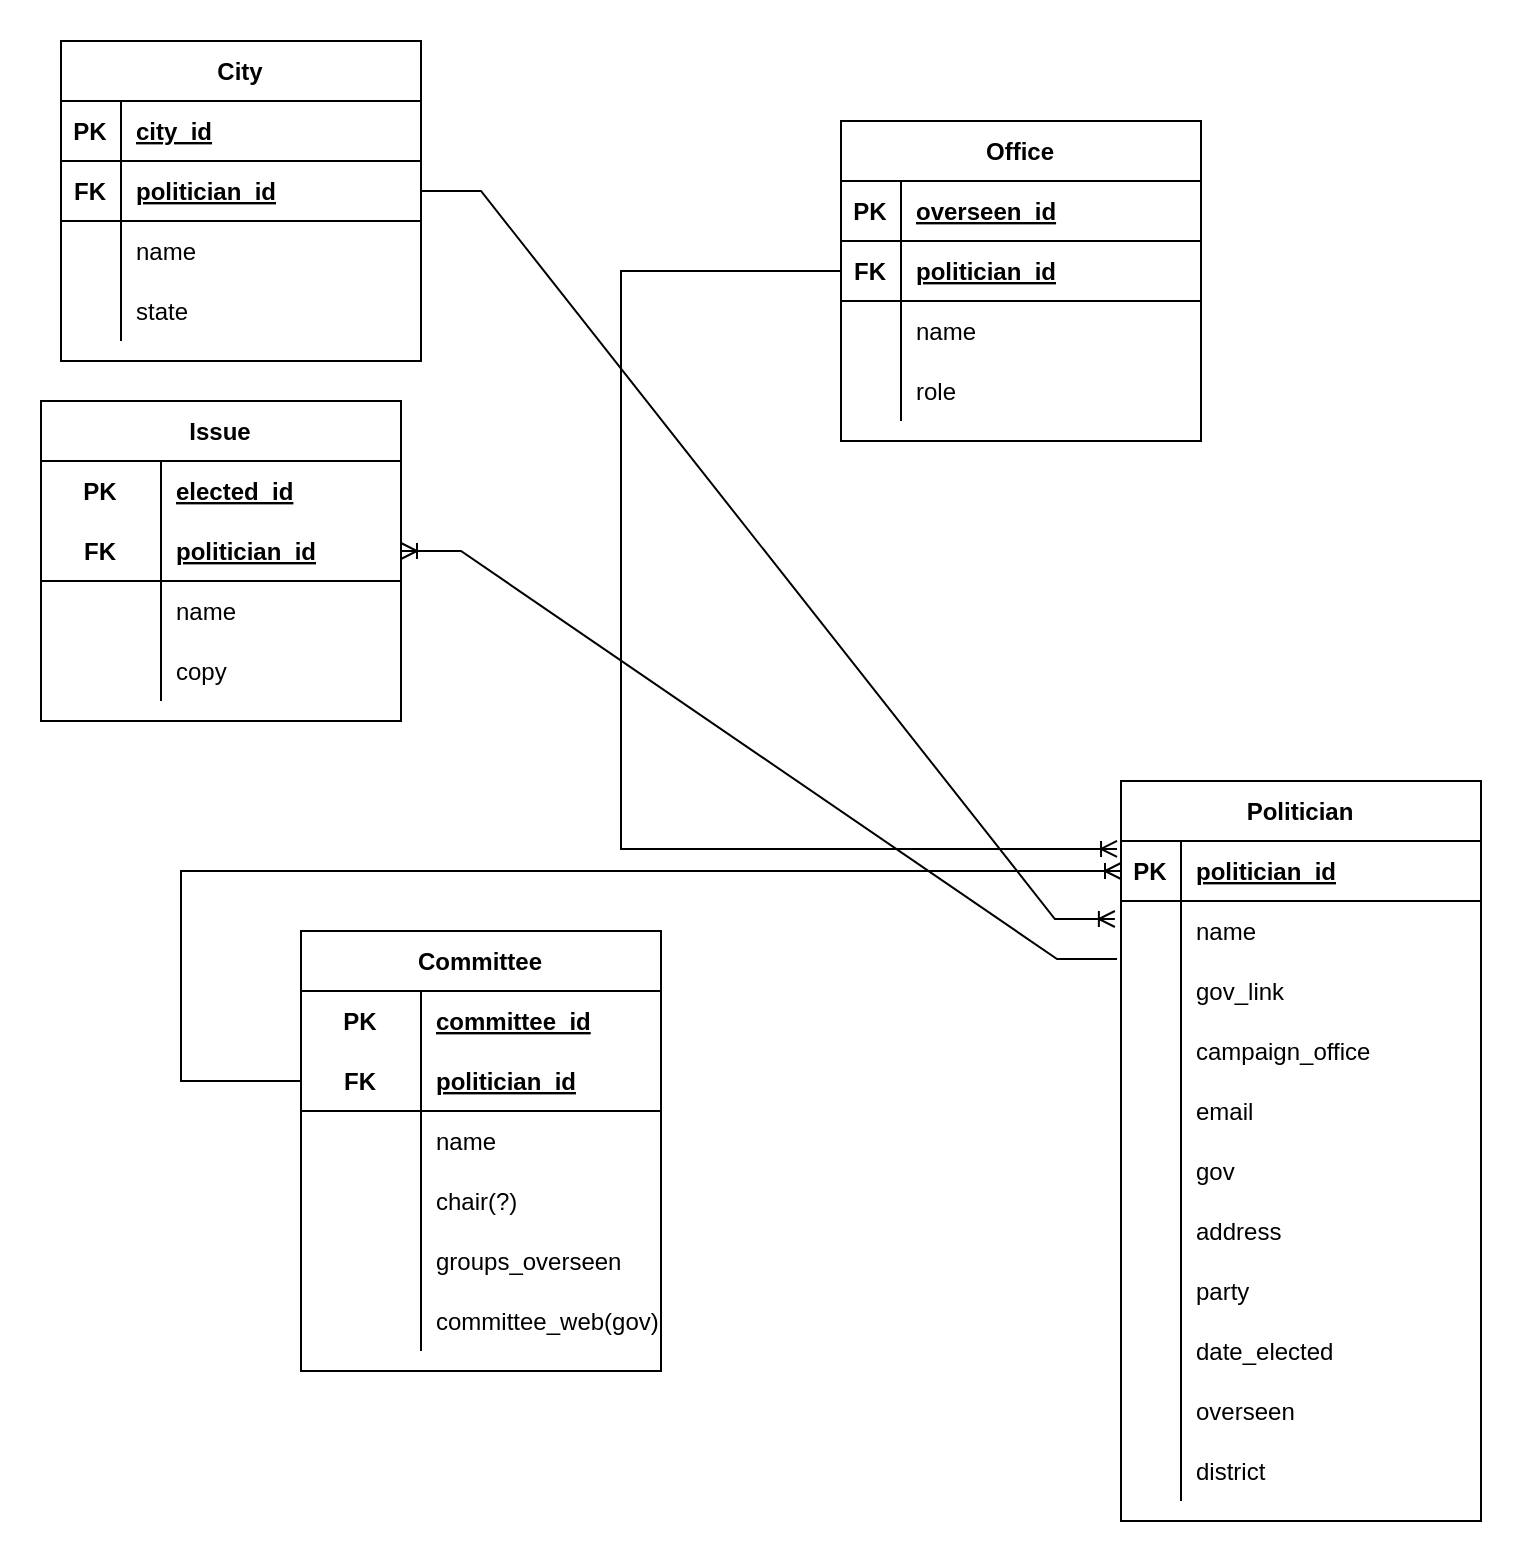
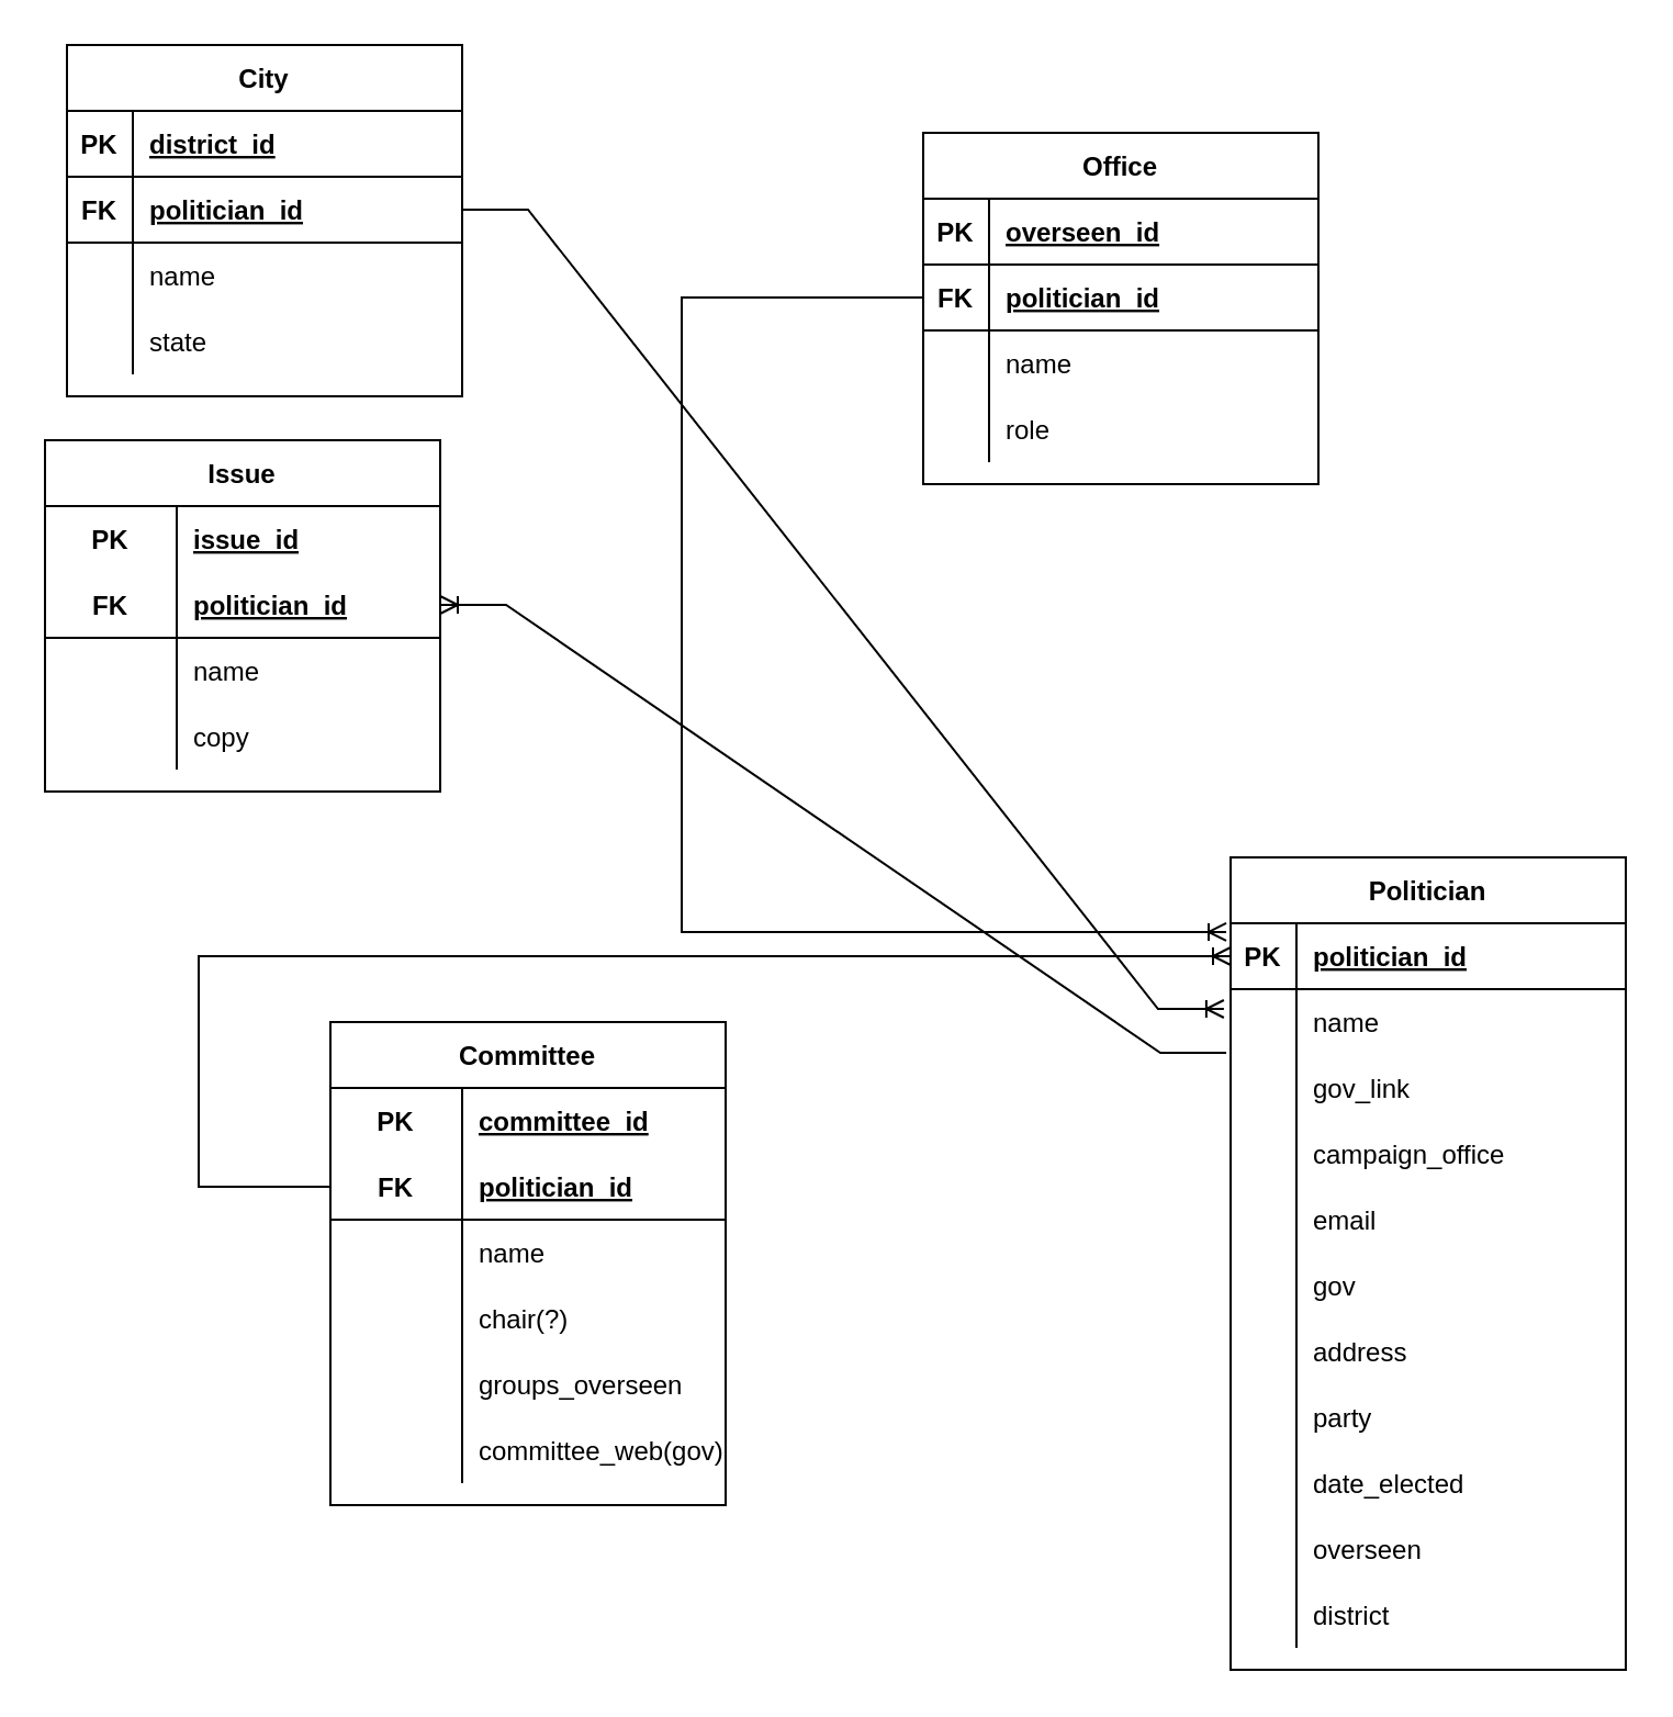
- <mxCell id="5" value="city_id" style="shape=partialRectangle;connectable=0;fillColor=none;top=0;left=0;bottom=0;right=0;align=left;spacingLeft=6;fontStyle=5;overflow=hidden;" parent="3" vertex="1"><mxGeometry x="30" width="150" height="30" as="geometry"><mxRectangle width="150" height="30" as="alternateBounds" /></mxGeometry></mxCell>
+ <mxCell id="5" value="district_id" style="shape=partialRectangle;connectable=0;fillColor=none;top=0;left=0;bottom=0;right=0;align=left;spacingLeft=6;fontStyle=5;overflow=hidden;" parent="3" vertex="1"><mxGeometry x="30" width="150" height="30" as="geometry"><mxRectangle width="150" height="30" as="alternateBounds" /></mxGeometry></mxCell>
- <mxCell id="85" value="elected_id" style="shape=partialRectangle;connectable=0;fillColor=none;top=0;left=0;bottom=0;right=0;align=left;spacingLeft=6;fontStyle=5;overflow=hidden;" parent="83" vertex="1"><mxGeometry x="60" width="120" height="30" as="geometry"><mxRectangle width="120" height="30" as="alternateBounds" /></mxGeometry></mxCell>
+ <mxCell id="85" value="issue_id" style="shape=partialRectangle;connectable=0;fillColor=none;top=0;left=0;bottom=0;right=0;align=left;spacingLeft=6;fontStyle=5;overflow=hidden;" parent="83" vertex="1"><mxGeometry x="60" width="120" height="30" as="geometry"><mxRectangle width="120" height="30" as="alternateBounds" /></mxGeometry></mxCell>
